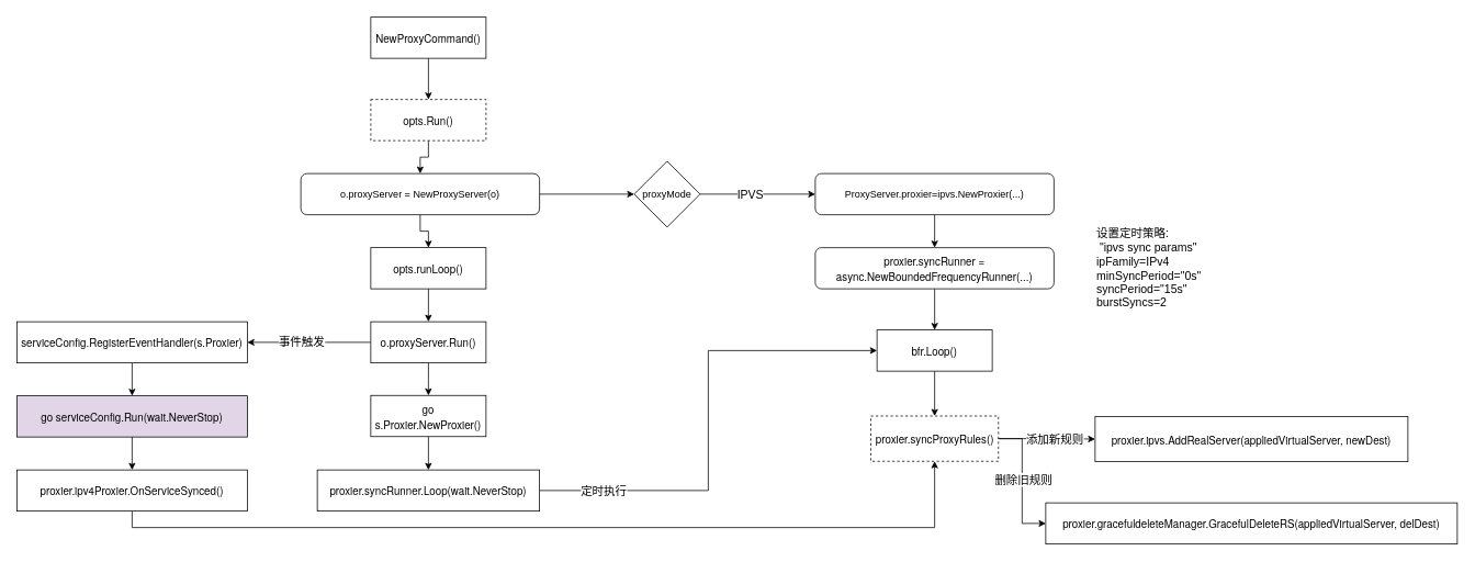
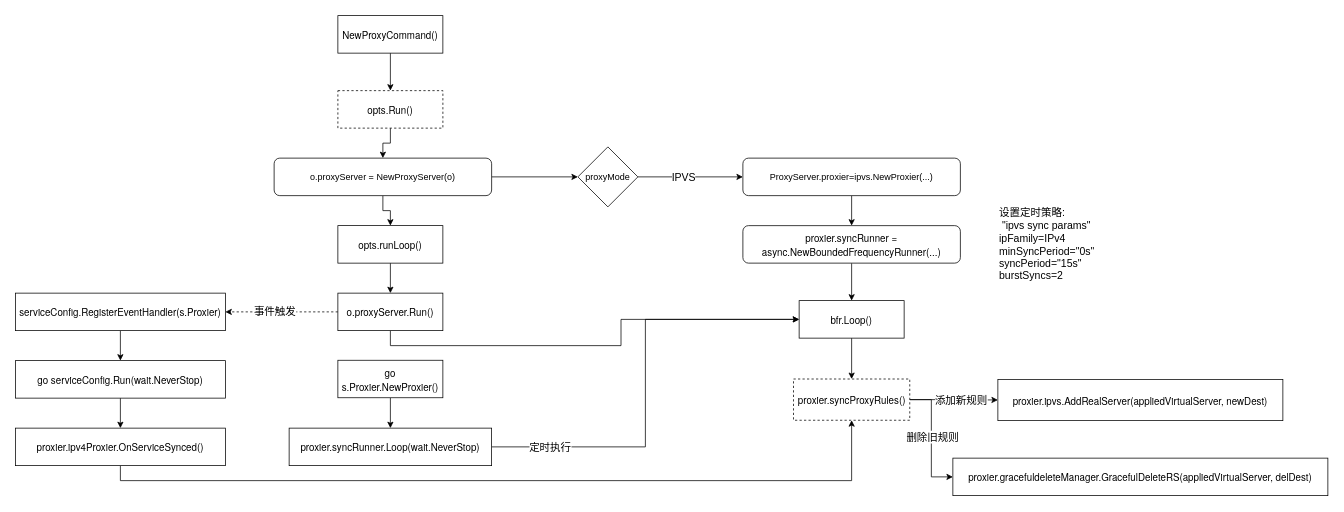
- <mxCell id="12" style="edgeStyle=orthogonalEdgeStyle;rounded=0;orthogonalLoop=1;jettySize=auto;html=1;exitX=0;exitY=0.5;exitDx=0;exitDy=0;fontSize=14;" edge="1" parent="1" source="14" target="36"><mxGeometry relative="1" as="geometry" /></mxCell>
+ <mxCell id="12" style="edgeStyle=orthogonalEdgeStyle;rounded=0;orthogonalLoop=1;jettySize=auto;html=1;exitX=0;exitY=0.5;exitDx=0;exitDy=0;fontSize=14;dashed=1;" edge="1" parent="1" source="14" target="36"><mxGeometry relative="1" as="geometry" /></mxCell>
- <mxCell id="11" style="edgeStyle=orthogonalEdgeStyle;rounded=0;orthogonalLoop=1;jettySize=auto;html=1;exitX=0.5;exitY=1;exitDx=0;exitDy=0;fontSize=14;" edge="1" parent="1" source="14" target="21"><mxGeometry relative="1" as="geometry" /></mxCell>
+ <mxCell id="11" style="edgeStyle=orthogonalEdgeStyle;rounded=0;orthogonalLoop=1;jettySize=auto;html=1;exitX=0.5;exitY=1;exitDx=0;exitDy=0;fontSize=14;" edge="1" parent="1" source="14" target="28"><mxGeometry relative="1" as="geometry" /></mxCell>
- <mxCell id="38" value="&lt;p style=&quot;margin: 0px; font-stretch: normal; font-size: 13px; line-height: normal; font-family: &amp;quot;Helvetica Neue&amp;quot;;&quot;&gt;go serviceConfig.Run(wait.NeverStop)&lt;/p&gt;" style="rounded=0;whiteSpace=wrap;html=1;fillColor=#e1d5e7;" vertex="1" parent="1"><mxGeometry x="20" y="480" width="280" height="50" as="geometry" /></mxCell>
+ <mxCell id="38" value="&lt;p style=&quot;margin: 0px; font-stretch: normal; font-size: 13px; line-height: normal; font-family: &amp;quot;Helvetica Neue&amp;quot;;&quot;&gt;go serviceConfig.Run(wait.NeverStop)&lt;/p&gt;" style="rounded=0;whiteSpace=wrap;html=1;" vertex="1" parent="1"><mxGeometry x="20" y="480" width="280" height="50" as="geometry" /></mxCell>
